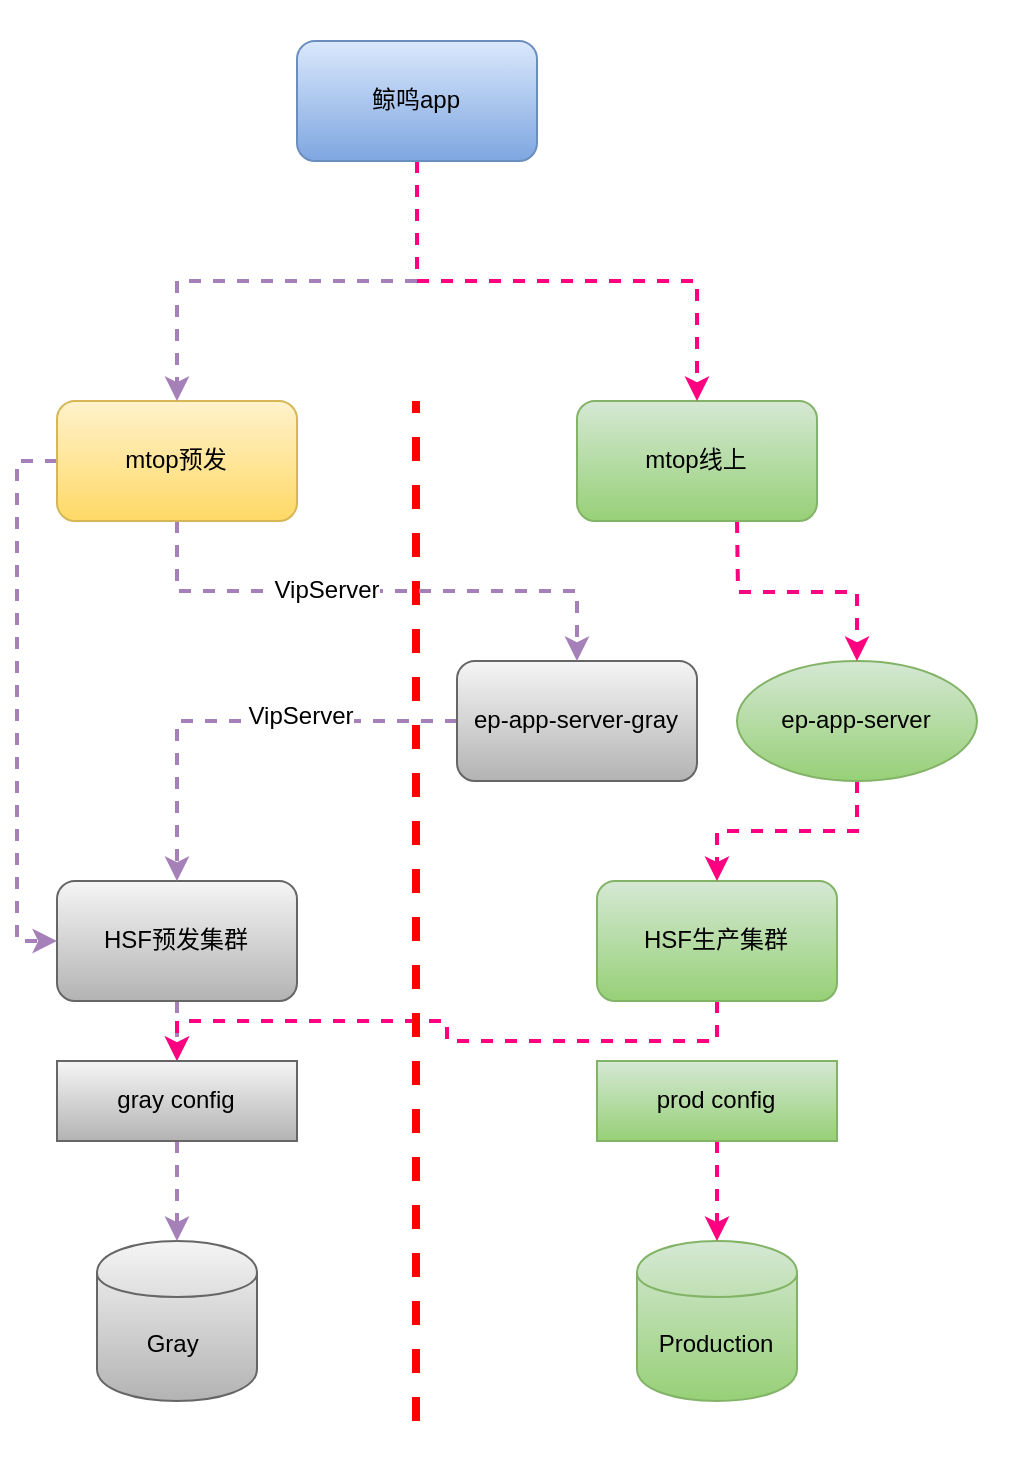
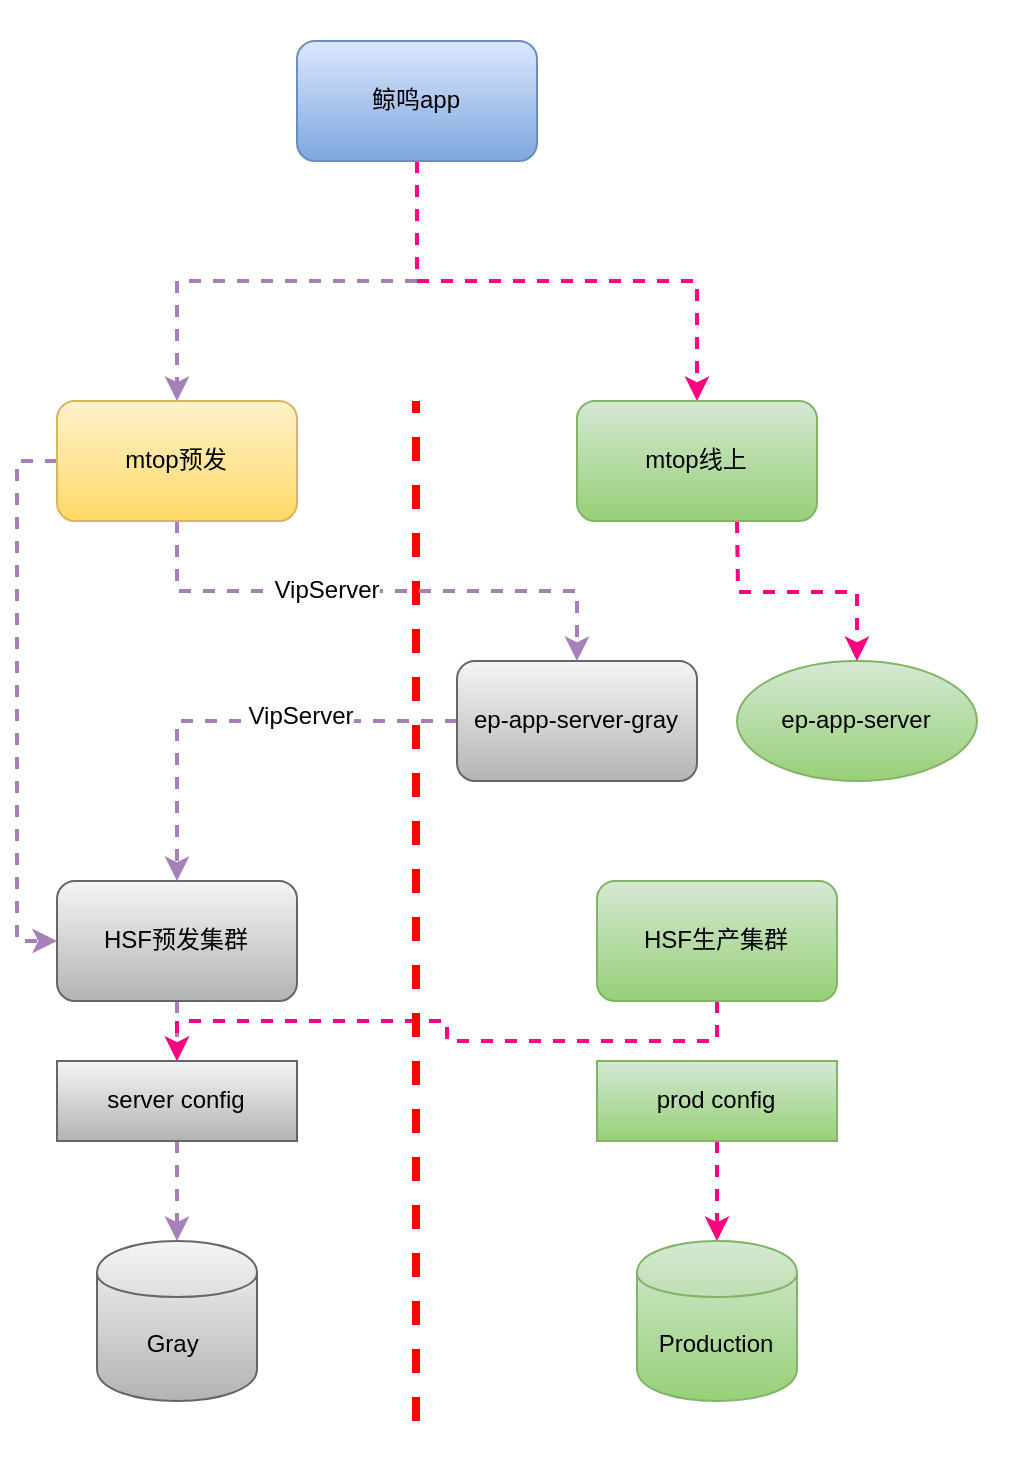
- <mxCell id="11" style="edgeStyle=orthogonalEdgeStyle;rounded=0;orthogonalLoop=1;jettySize=auto;html=1;exitX=0.5;exitY=1;exitDx=0;exitDy=0;dashed=1;strokeColor=#FF0080;strokeWidth=2;" parent="1" source="12" target="7" edge="1"><mxGeometry relative="1" as="geometry" /></mxCell>
- <mxCell id="14" value="gray config" style="rounded=0;whiteSpace=wrap;html=1;gradientColor=#b3b3b3;fillColor=#f5f5f5;strokeColor=#666666;" parent="1" vertex="1"><mxGeometry x="20" y="530" width="120" height="40" as="geometry" /></mxCell>
+ <mxCell id="14" value="server config" style="rounded=0;whiteSpace=wrap;html=1;gradientColor=#b3b3b3;fillColor=#f5f5f5;strokeColor=#666666;" parent="1" vertex="1"><mxGeometry x="20" y="530" width="120" height="40" as="geometry" /></mxCell>
